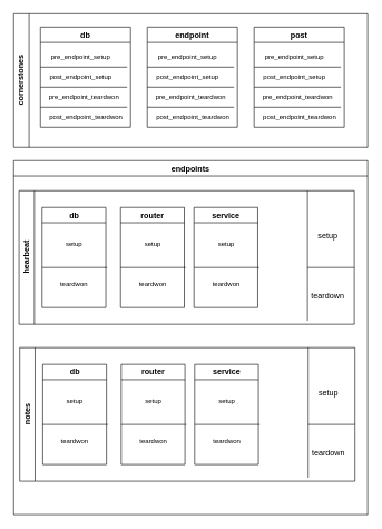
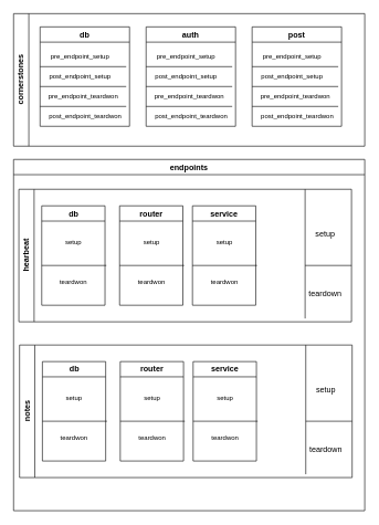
- <mxCell id="11" value="endpoint" style="swimlane;whiteSpace=wrap;html=1;" vertex="1" parent="2"><mxGeometry x="200" y="20" width="135" height="150" as="geometry" /></mxCell>
+ <mxCell id="11" value="auth" style="swimlane;whiteSpace=wrap;html=1;" vertex="1" parent="2"><mxGeometry x="200" y="20" width="135" height="150" as="geometry" /></mxCell>
